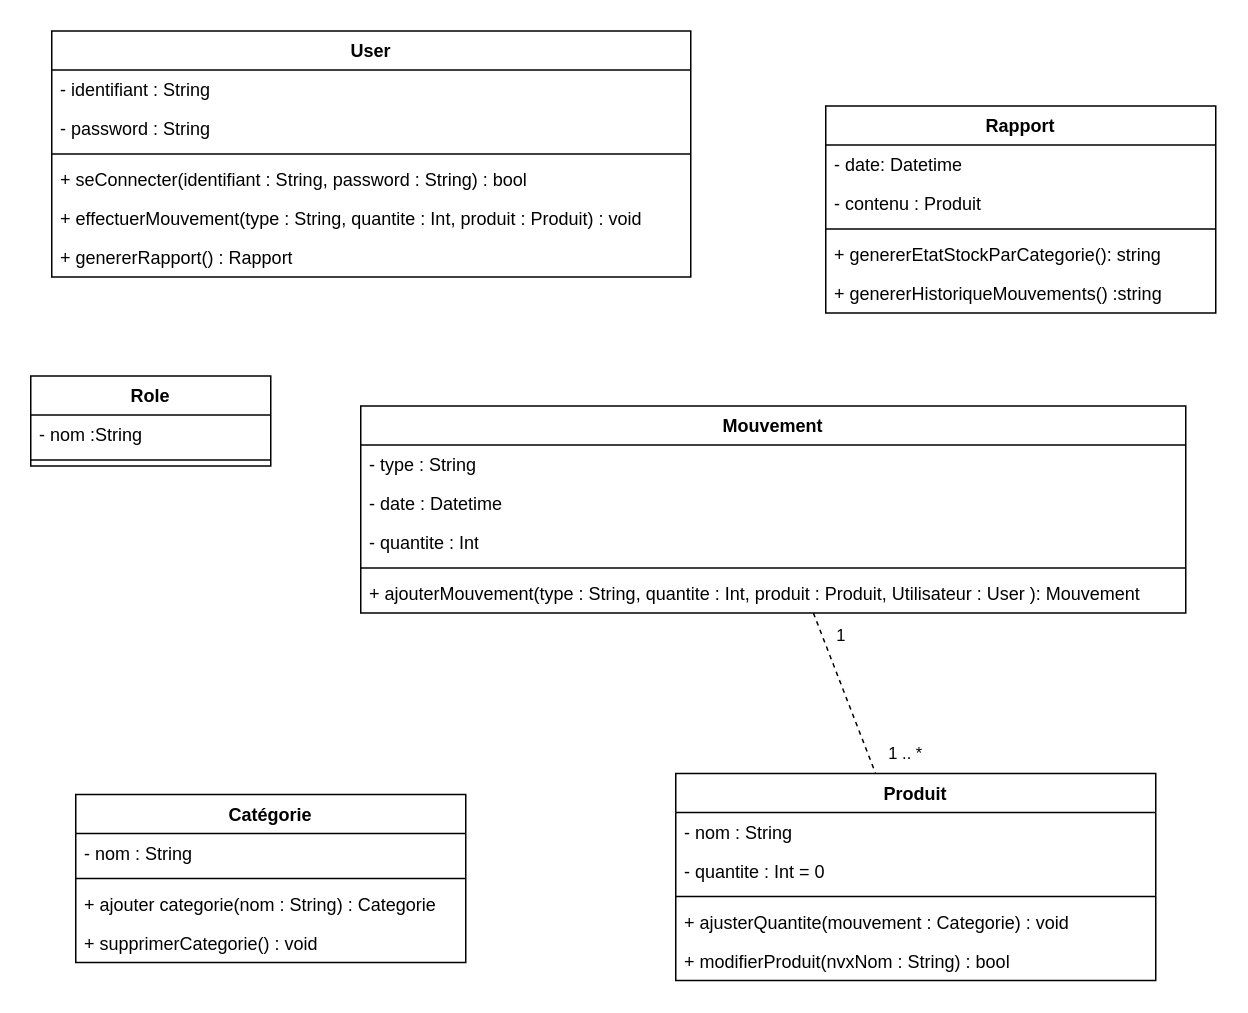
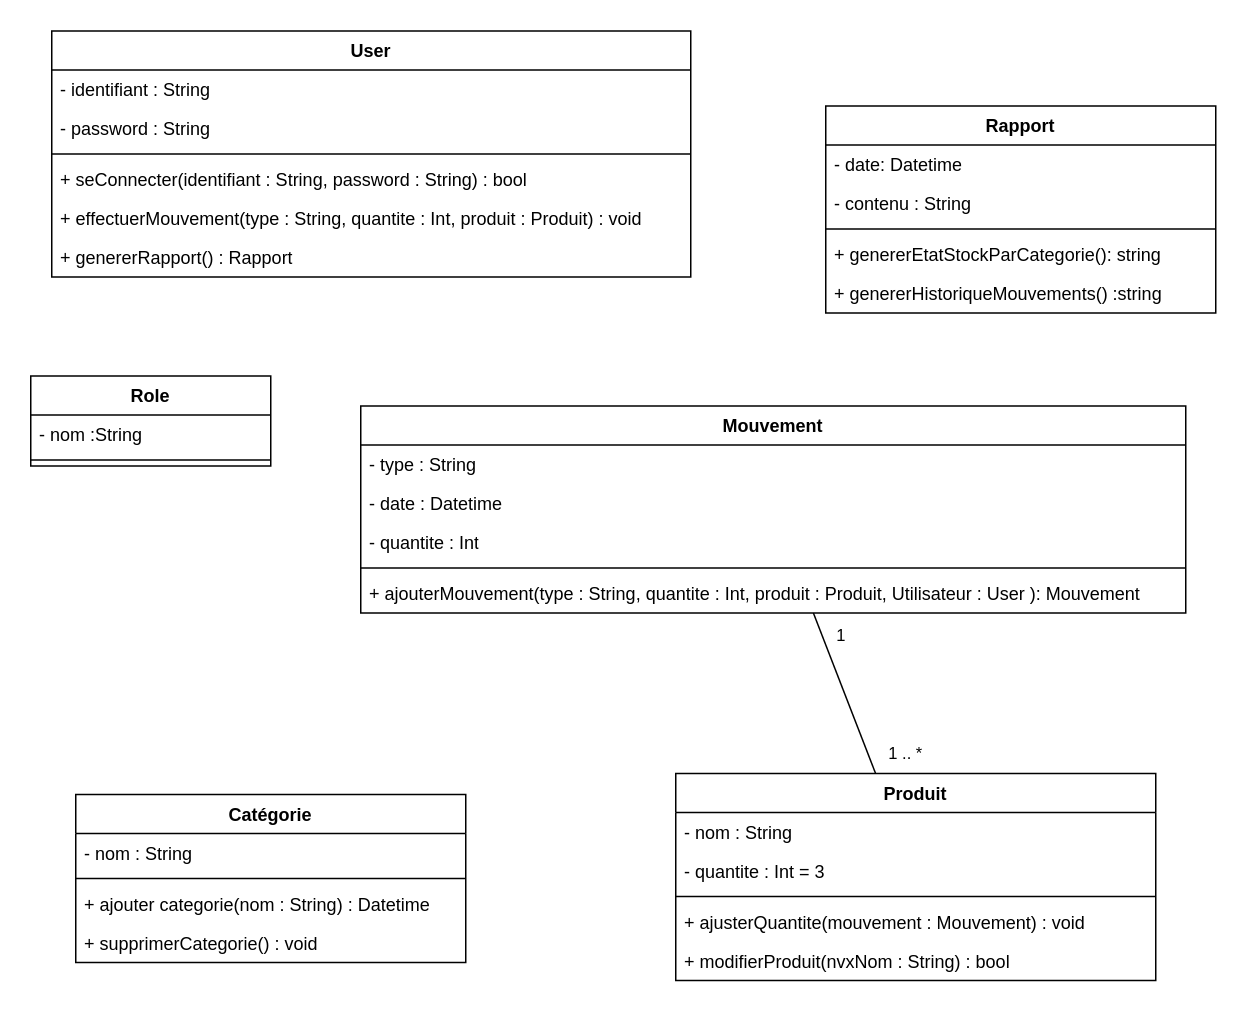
- <mxCell id="34" value="- contenu : Produit" style="text;strokeColor=none;fillColor=none;align=left;verticalAlign=top;spacingLeft=4;spacingRight=4;overflow=hidden;rotatable=0;points=[[0,0.5],[1,0.5]];portConstraint=eastwest;whiteSpace=wrap;html=1;" vertex="1" parent="32"><mxGeometry y="52" width="260" height="26" as="geometry" /></mxCell>
+ <mxCell id="34" value="- contenu : String" style="text;strokeColor=none;fillColor=none;align=left;verticalAlign=top;spacingLeft=4;spacingRight=4;overflow=hidden;rotatable=0;points=[[0,0.5],[1,0.5]];portConstraint=eastwest;whiteSpace=wrap;html=1;" vertex="1" parent="32"><mxGeometry y="52" width="260" height="26" as="geometry" /></mxCell>
- <mxCell id="23" style="rounded=0;orthogonalLoop=1;jettySize=auto;html=1;endArrow=none;endFill=0;dashed=1;" edge="1" parent="1" source="26" target="12"><mxGeometry relative="1" as="geometry" /></mxCell>
+ <mxCell id="23" style="rounded=0;orthogonalLoop=1;jettySize=auto;html=1;endArrow=none;endFill=0;" edge="1" parent="1" source="26" target="12"><mxGeometry relative="1" as="geometry" /></mxCell>
- <mxCell id="14" value="- quantite : Int = 0&amp;nbsp;" style="text;strokeColor=none;fillColor=none;align=left;verticalAlign=top;spacingLeft=4;spacingRight=4;overflow=hidden;rotatable=0;points=[[0,0.5],[1,0.5]];portConstraint=eastwest;whiteSpace=wrap;html=1;" vertex="1" parent="12"><mxGeometry y="52" width="320" height="26" as="geometry" /></mxCell>
+ <mxCell id="14" value="- quantite : Int = 3&amp;nbsp;" style="text;strokeColor=none;fillColor=none;align=left;verticalAlign=top;spacingLeft=4;spacingRight=4;overflow=hidden;rotatable=0;points=[[0,0.5],[1,0.5]];portConstraint=eastwest;whiteSpace=wrap;html=1;" vertex="1" parent="12"><mxGeometry y="52" width="320" height="26" as="geometry" /></mxCell>
- <mxCell id="21" value="+ ajouter categorie(nom : String) : Categorie" style="text;strokeColor=none;fillColor=none;align=left;verticalAlign=top;spacingLeft=4;spacingRight=4;overflow=hidden;rotatable=0;points=[[0,0.5],[1,0.5]];portConstraint=eastwest;whiteSpace=wrap;html=1;" vertex="1" parent="18"><mxGeometry y="60" width="260" height="26" as="geometry" /></mxCell>
+ <mxCell id="21" value="+ ajouter categorie(nom : String) : Datetime" style="text;strokeColor=none;fillColor=none;align=left;verticalAlign=top;spacingLeft=4;spacingRight=4;overflow=hidden;rotatable=0;points=[[0,0.5],[1,0.5]];portConstraint=eastwest;whiteSpace=wrap;html=1;" vertex="1" parent="18"><mxGeometry y="60" width="260" height="26" as="geometry" /></mxCell>
- <mxCell id="16" value="+ ajusterQuantite(mouvement : Categorie) : void" style="text;strokeColor=none;fillColor=none;align=left;verticalAlign=top;spacingLeft=4;spacingRight=4;overflow=hidden;rotatable=0;points=[[0,0.5],[1,0.5]];portConstraint=eastwest;whiteSpace=wrap;html=1;" vertex="1" parent="12"><mxGeometry y="86" width="320" height="26" as="geometry" /></mxCell>
+ <mxCell id="16" value="+ ajusterQuantite(mouvement : Mouvement) : void" style="text;strokeColor=none;fillColor=none;align=left;verticalAlign=top;spacingLeft=4;spacingRight=4;overflow=hidden;rotatable=0;points=[[0,0.5],[1,0.5]];portConstraint=eastwest;whiteSpace=wrap;html=1;" vertex="1" parent="12"><mxGeometry y="86" width="320" height="26" as="geometry" /></mxCell>
